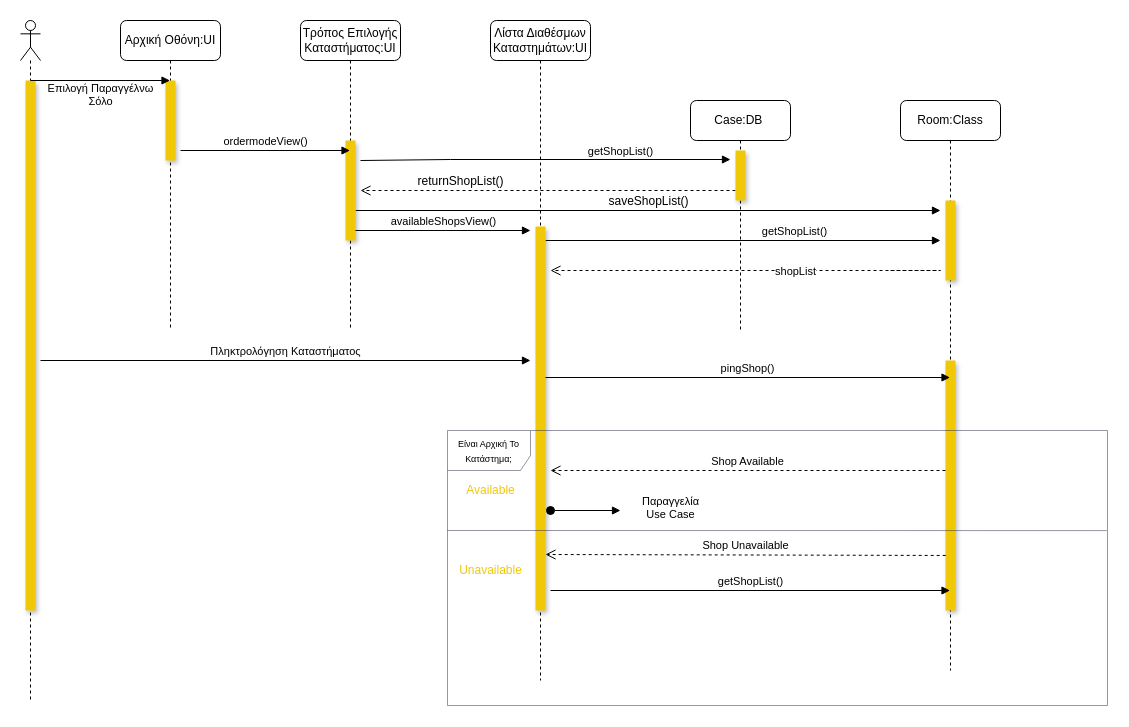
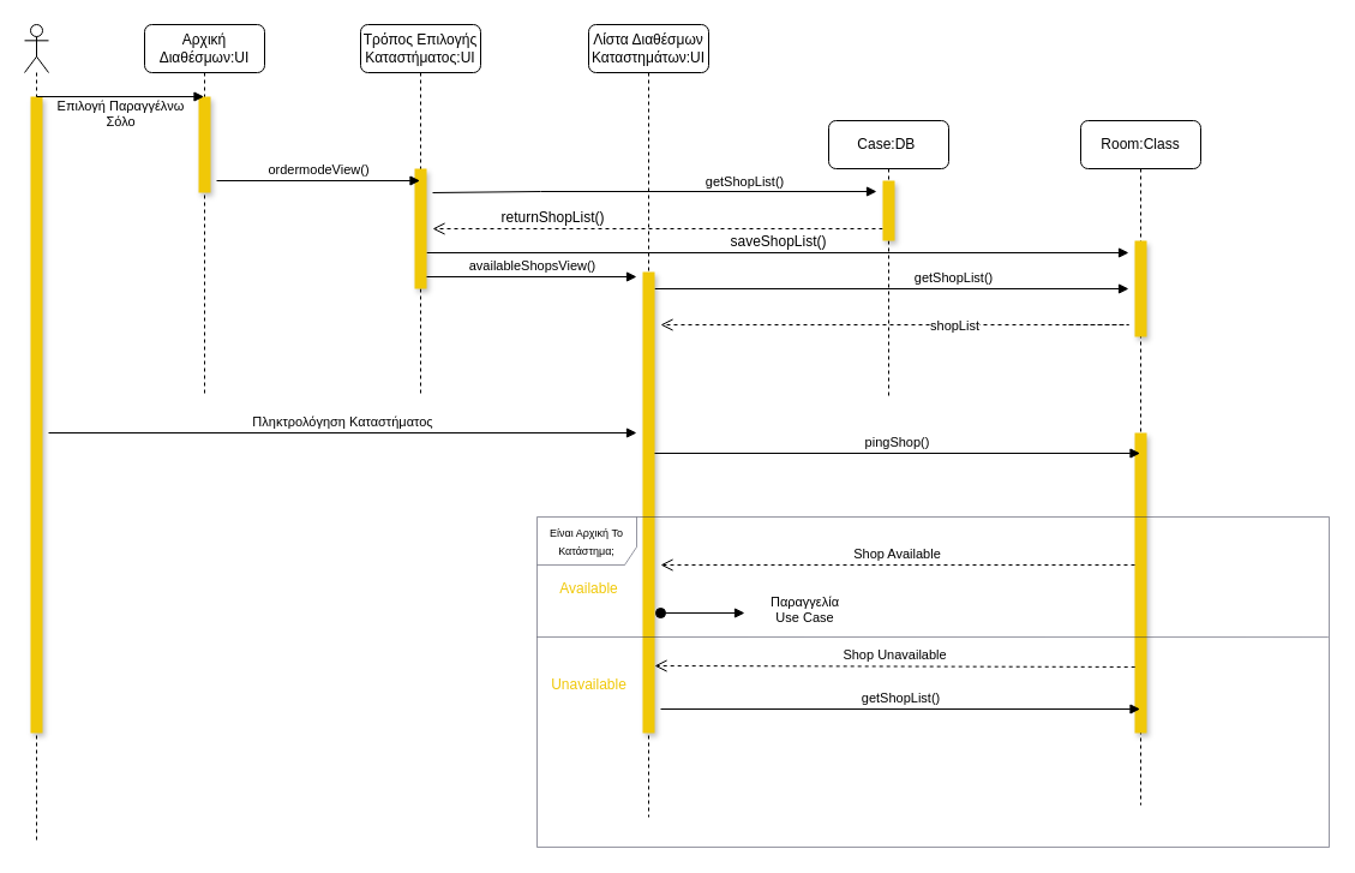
- <mxCell id="2" value="Αρχική Οθόνη:UI" style="shape=umlLifeline;perimeter=lifelinePerimeter;whiteSpace=wrap;html=1;container=1;collapsible=0;recursiveResize=0;outlineConnect=0;rounded=1;" parent="1" vertex="1"><mxGeometry x="120" y="20" width="100" height="310" as="geometry" /></mxCell>
+ <mxCell id="2" value="Αρχική Διαθέσμων:UI" style="shape=umlLifeline;perimeter=lifelinePerimeter;whiteSpace=wrap;html=1;container=1;collapsible=0;recursiveResize=0;outlineConnect=0;rounded=1;" parent="1" vertex="1"><mxGeometry x="120" y="20" width="100" height="310" as="geometry" /></mxCell>
